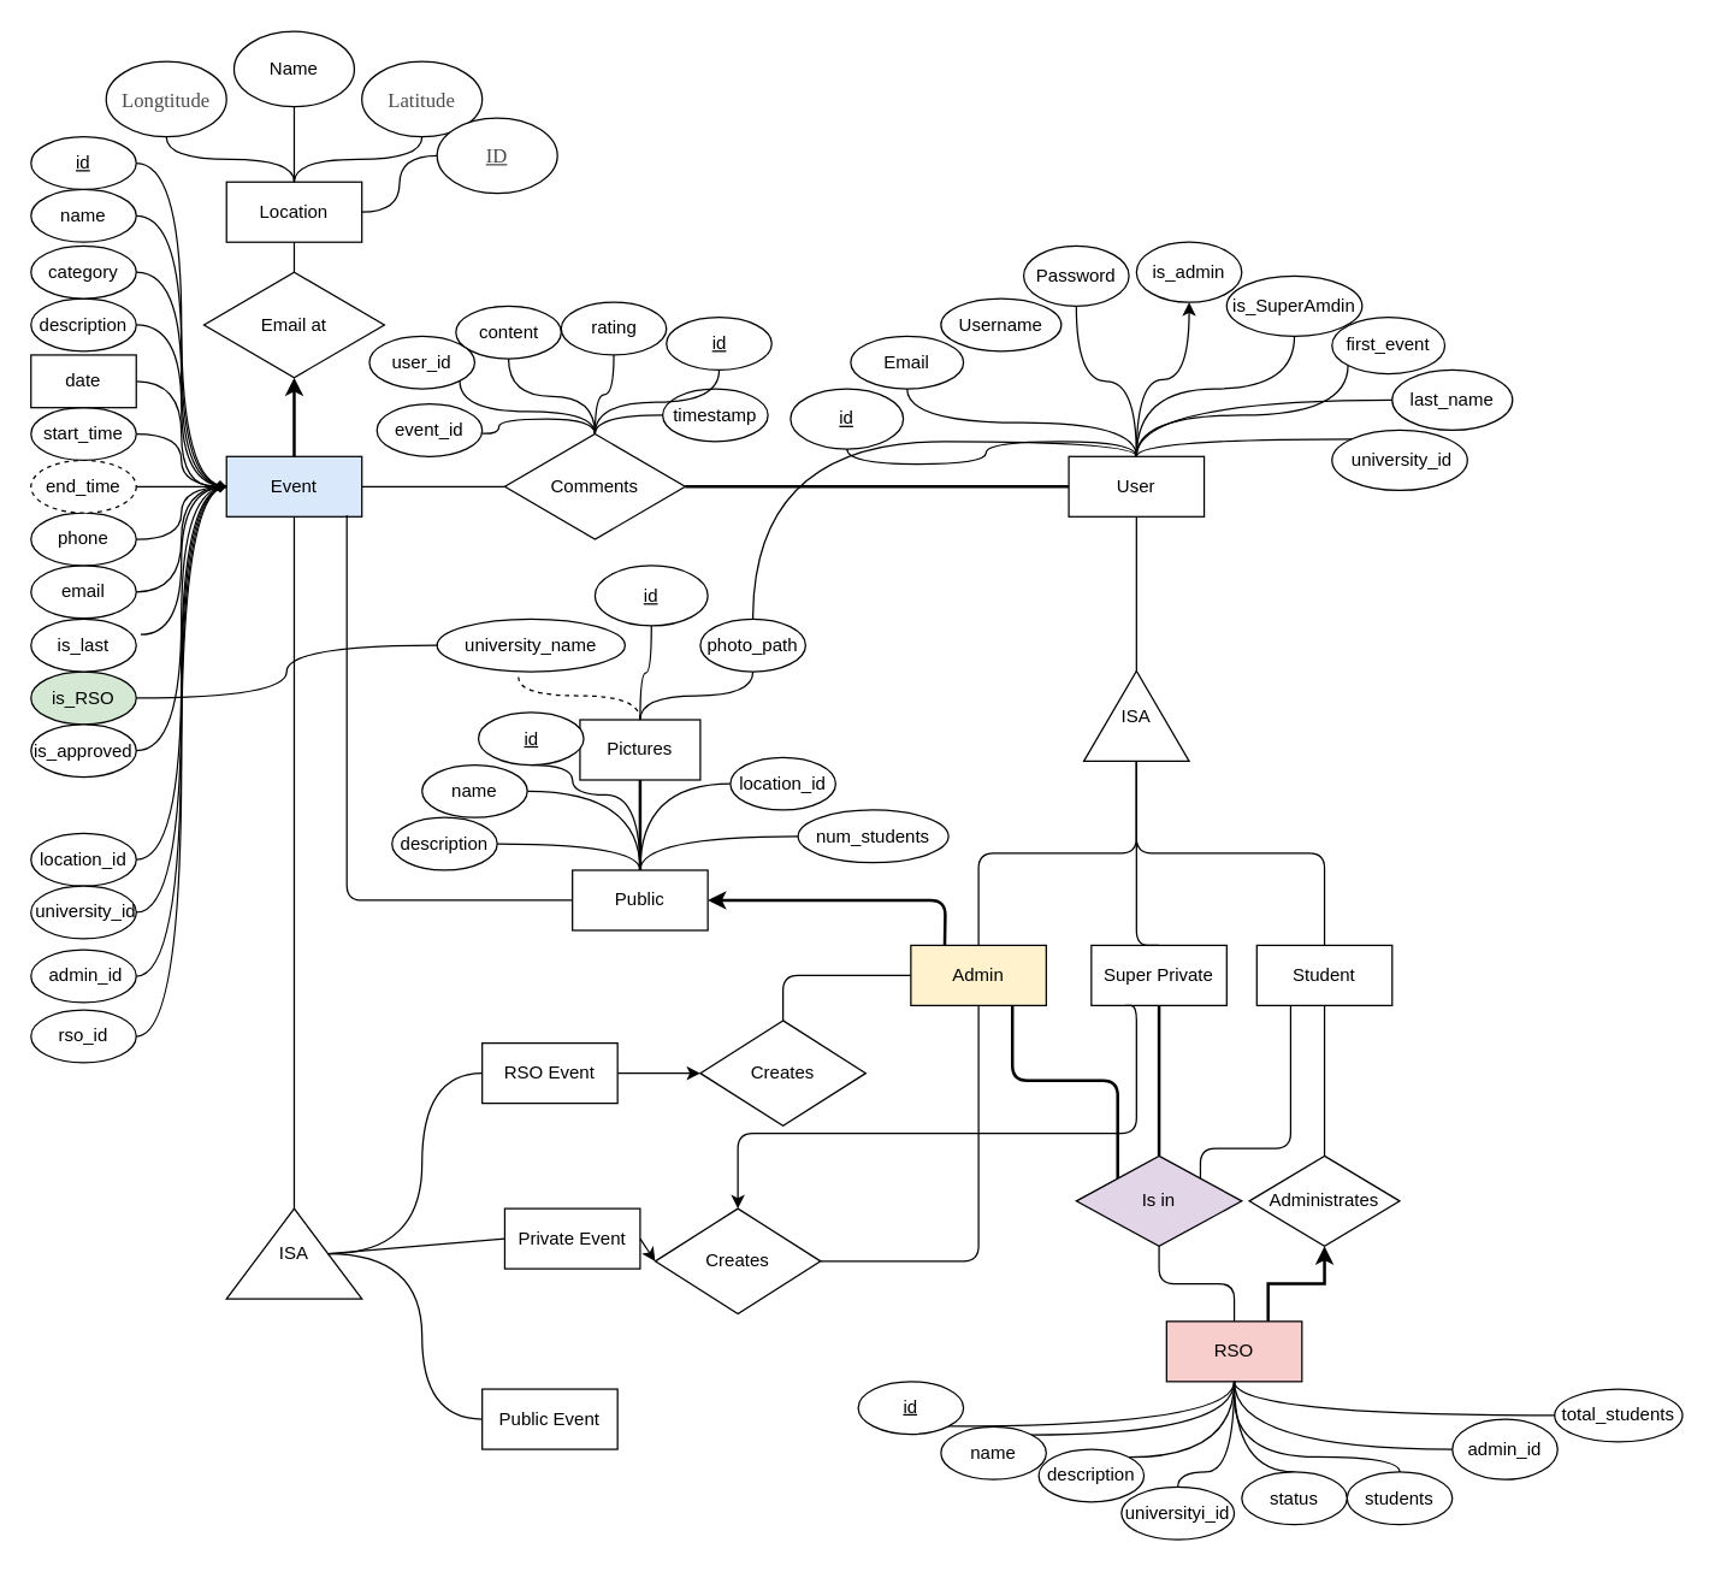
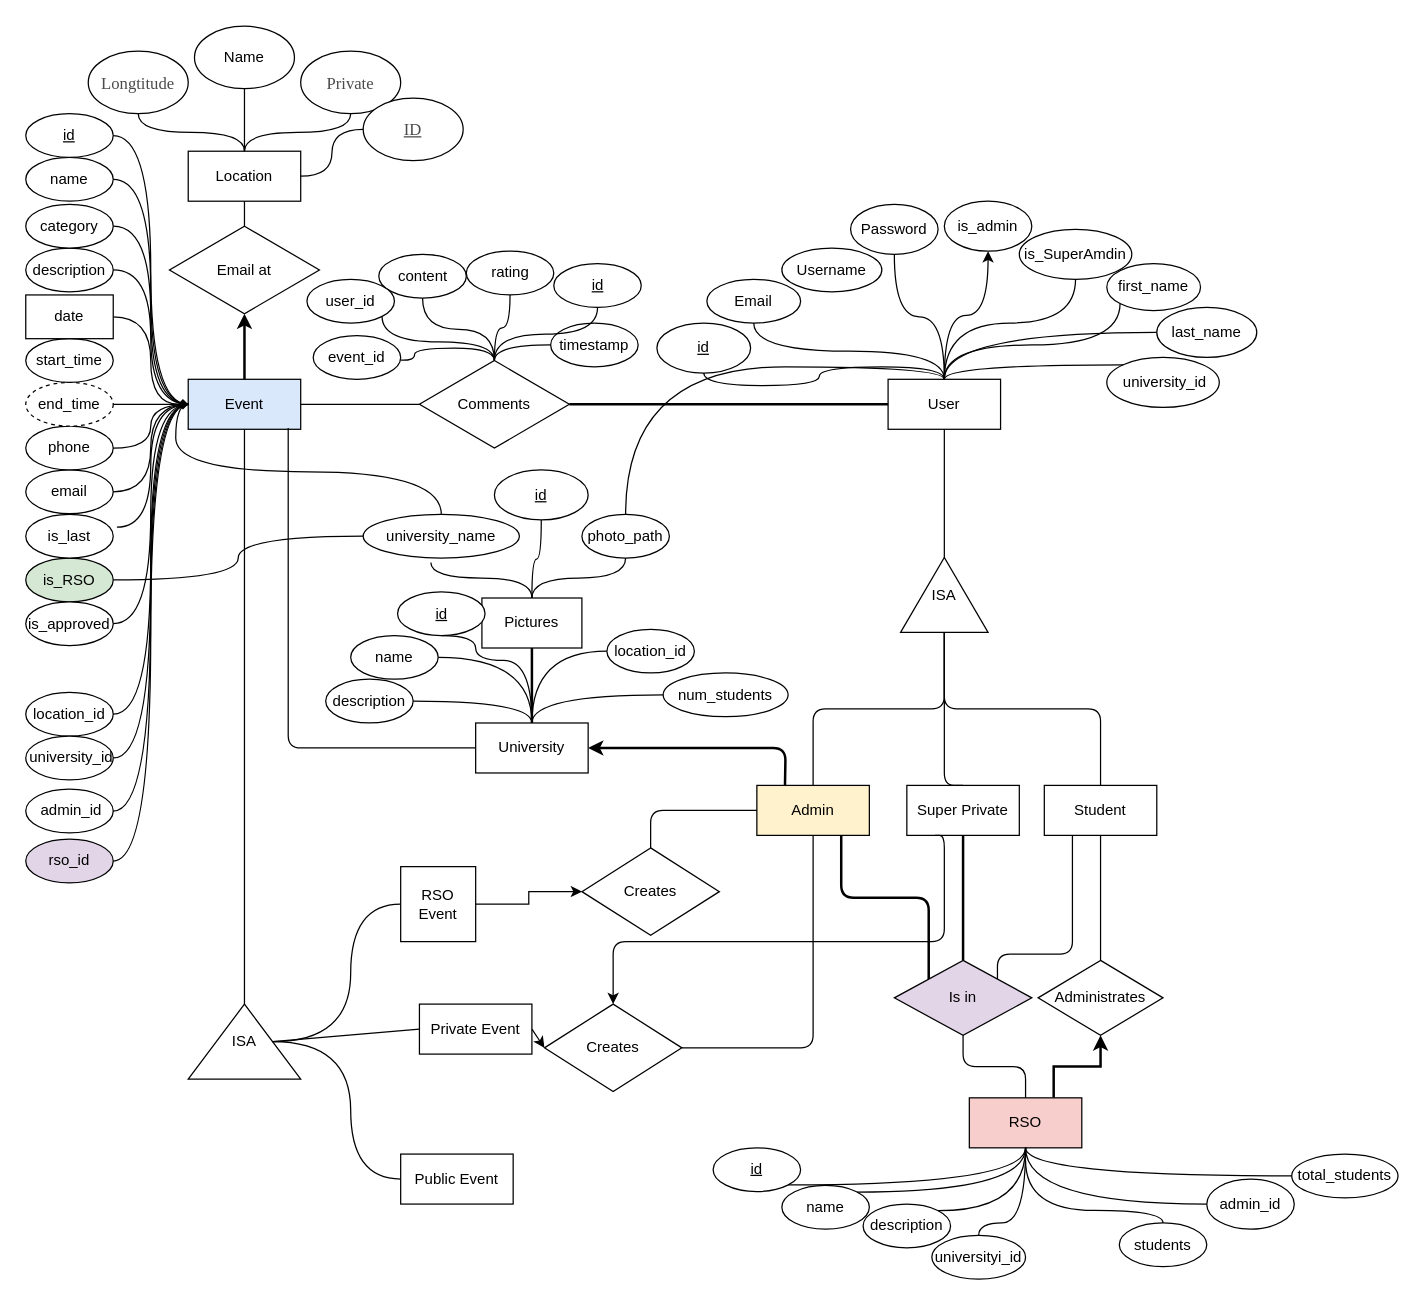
- <mxCell id="25" value="&lt;span style=&quot;font-family: &amp;#34;noto_regular&amp;#34; ; color: rgb(75 , 75 , 75) ; font-size: 10pt&quot;&gt;Latitude&lt;/span&gt;" style="ellipse;whiteSpace=wrap;html=1;" parent="1" vertex="1"><mxGeometry x="240" y="40.5" width="80" height="50" as="geometry" /></mxCell>
+ <mxCell id="25" value="&lt;span style=&quot;font-family: &amp;#34;noto_regular&amp;#34; ; color: rgb(75 , 75 , 75) ; font-size: 10pt&quot;&gt;Private&lt;/span&gt;" style="ellipse;whiteSpace=wrap;html=1;" parent="1" vertex="1"><mxGeometry x="240" y="40.5" width="80" height="50" as="geometry" /></mxCell>
- <mxCell id="142" value="first_event" style="ellipse;whiteSpace=wrap;html=1;" vertex="1" parent="1"><mxGeometry x="885" y="210.5" width="75" height="37.5" as="geometry" /></mxCell>
+ <mxCell id="142" value="first_name" style="ellipse;whiteSpace=wrap;html=1;" vertex="1" parent="1"><mxGeometry x="885" y="210.5" width="75" height="37.5" as="geometry" /></mxCell>
- <mxCell id="99" value="" style="endArrow=none;html=1;exitX=0;exitY=0.5;exitDx=0;exitDy=0;entryX=1;entryY=0.5;entryDx=0;entryDy=0;edgeStyle=orthogonalEdgeStyle;curved=1;" parent="1" source="4" target="88" edge="1"><mxGeometry width="50" height="50" relative="1" as="geometry"><mxPoint x="500" y="288" as="sourcePoint" /><mxPoint x="550" y="238" as="targetPoint" /></mxGeometry></mxCell>
+ <mxCell id="99" value="" style="endArrow=none;html=1;exitX=0;exitY=0.5;exitDx=0;exitDy=0;edgeStyle=orthogonalEdgeStyle;curved=1;" parent="1" source="4" target="72" edge="1"><mxGeometry width="50" height="50" relative="1" as="geometry"><mxPoint x="500" y="288" as="sourcePoint" /><mxPoint x="550" y="238" as="targetPoint" /></mxGeometry></mxCell>
- <mxCell id="111" value="" style="endArrow=none;html=1;edgeStyle=orthogonalEdgeStyle;curved=1;exitX=0.5;exitY=0;exitDx=0;exitDy=0;entryX=0.433;entryY=1.103;entryDx=0;entryDy=0;entryPerimeter=0;dashed=1;" parent="1" source="97" target="72" edge="1"><mxGeometry width="50" height="50" relative="1" as="geometry"><mxPoint x="320" y="458" as="sourcePoint" /><mxPoint x="370" y="408" as="targetPoint" /></mxGeometry></mxCell>
+ <mxCell id="111" value="" style="endArrow=none;html=1;edgeStyle=orthogonalEdgeStyle;curved=1;exitX=0.5;exitY=0;exitDx=0;exitDy=0;entryX=0.433;entryY=1.103;entryDx=0;entryDy=0;entryPerimeter=0;" parent="1" source="97" target="72" edge="1"><mxGeometry width="50" height="50" relative="1" as="geometry"><mxPoint x="320" y="458" as="sourcePoint" /><mxPoint x="370" y="408" as="targetPoint" /></mxGeometry></mxCell>
- <mxCell id="15" value="Public" style="rounded=0;whiteSpace=wrap;html=1;" parent="1" vertex="1"><mxGeometry x="380" y="578" width="90" height="40" as="geometry" /></mxCell>
+ <mxCell id="15" value="University" style="rounded=0;whiteSpace=wrap;html=1;" parent="1" vertex="1"><mxGeometry x="380" y="578" width="90" height="40" as="geometry" /></mxCell>
- <mxCell id="132" value="rso_id" style="ellipse;whiteSpace=wrap;html=1;" vertex="1" parent="1"><mxGeometry x="20" y="670.94" width="70" height="35" as="geometry" /></mxCell>
+ <mxCell id="132" value="rso_id" style="ellipse;whiteSpace=wrap;html=1;fillColor=#e1d5e7;" vertex="1" parent="1"><mxGeometry x="20" y="670.94" width="70" height="35" as="geometry" /></mxCell>
- <mxCell id="7" value="RSO Event" style="rounded=0;whiteSpace=wrap;html=1;" parent="1" vertex="1"><mxGeometry x="320" y="692.94" width="90" height="40" as="geometry" /></mxCell>
+ <mxCell id="7" value="RSO Event" style="rounded=0;whiteSpace=wrap;html=1;" parent="1" vertex="1"><mxGeometry x="320" y="692.94" width="60" height="60" as="geometry" /></mxCell>
- <mxCell id="120" value="" style="endArrow=none;html=1;edgeStyle=orthogonalEdgeStyle;curved=1;entryX=0.5;entryY=1;entryDx=0;entryDy=0;exitX=0.5;exitY=0;exitDx=0;exitDy=0;" parent="1" source="124" target="14" edge="1"><mxGeometry width="50" height="50" relative="1" as="geometry"><mxPoint x="860" y="948" as="sourcePoint" /><mxPoint x="910" y="898" as="targetPoint" /><Array as="points"><mxPoint x="820" y="978" /></Array></mxGeometry></mxCell>
- <mxCell id="124" value="status" style="ellipse;whiteSpace=wrap;html=1;" parent="1" vertex="1"><mxGeometry x="825" y="978" width="70" height="35" as="geometry" /></mxCell>
